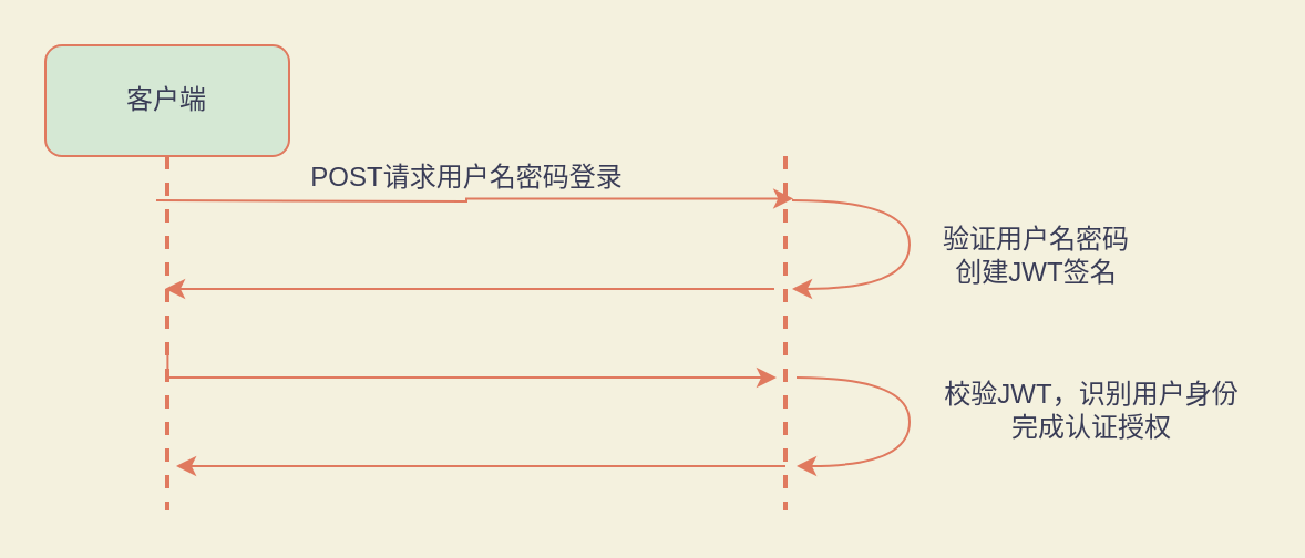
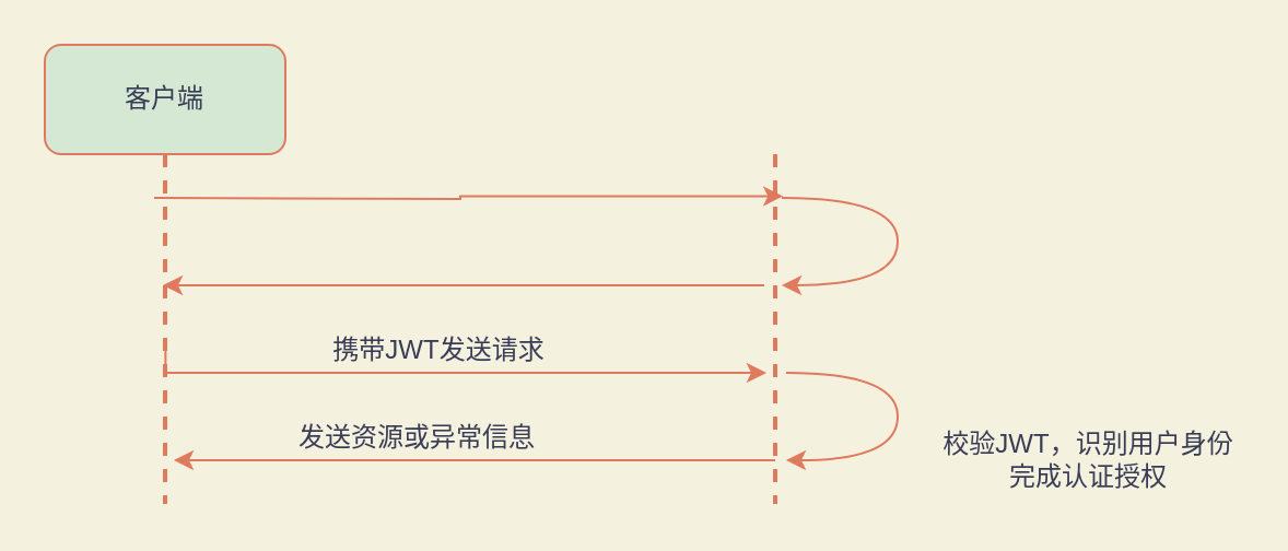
- <mxCell id="6" value="POST请求用户名密码登录" style="text;html=1;align=center;verticalAlign=middle;resizable=0;points=[];autosize=1;strokeColor=none;fillColor=none;fontColor=#393C56;" vertex="1" parent="1"><mxGeometry x="130" y="70" width="160" height="20" as="geometry" /></mxCell>
- <mxCell id="8" value="验证用户名密码&lt;br&gt;创建JWT签名" style="text;html=1;align=center;verticalAlign=middle;resizable=0;points=[];autosize=1;strokeColor=none;fillColor=none;fontColor=#393C56;" vertex="1" parent="1"><mxGeometry x="417" y="100" width="100" height="30" as="geometry" /></mxCell>
+ <mxCell id="11" value="携带JWT发送请求" style="text;html=1;align=center;verticalAlign=middle;resizable=0;points=[];autosize=1;strokeColor=none;fillColor=none;fontColor=#393C56;" vertex="1" parent="1"><mxGeometry x="145" y="150" width="110" height="20" as="geometry" /></mxCell>
- <mxCell id="13" value="校验JWT，识别用户身份&lt;br&gt;完成认证授权" style="text;html=1;align=center;verticalAlign=middle;resizable=0;points=[];autosize=1;strokeColor=none;fillColor=none;fontColor=#393C56;" vertex="1" parent="1"><mxGeometry x="417" y="170" width="150" height="30" as="geometry" /></mxCell>
+ <mxCell id="13" value="校验JWT，识别用户身份&lt;br&gt;完成认证授权" style="text;html=1;align=center;verticalAlign=middle;resizable=0;points=[];autosize=1;strokeColor=none;fillColor=none;fontColor=#393C56;" vertex="1" parent="1"><mxGeometry x="422" y="195" width="150" height="30" as="geometry" /></mxCell>
+ <mxCell id="15" value="发送资源或异常信息" style="text;html=1;align=center;verticalAlign=middle;resizable=0;points=[];autosize=1;strokeColor=none;fillColor=none;fontColor=#393C56;" vertex="1" parent="1"><mxGeometry x="130" y="190" width="120" height="20" as="geometry" /></mxCell>
